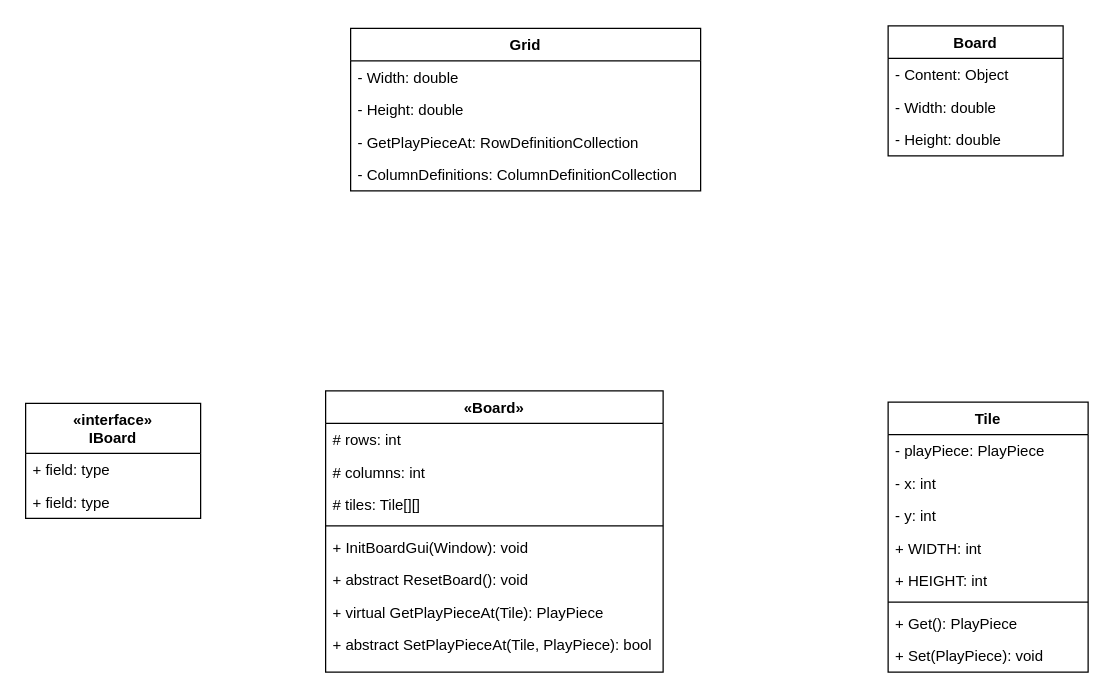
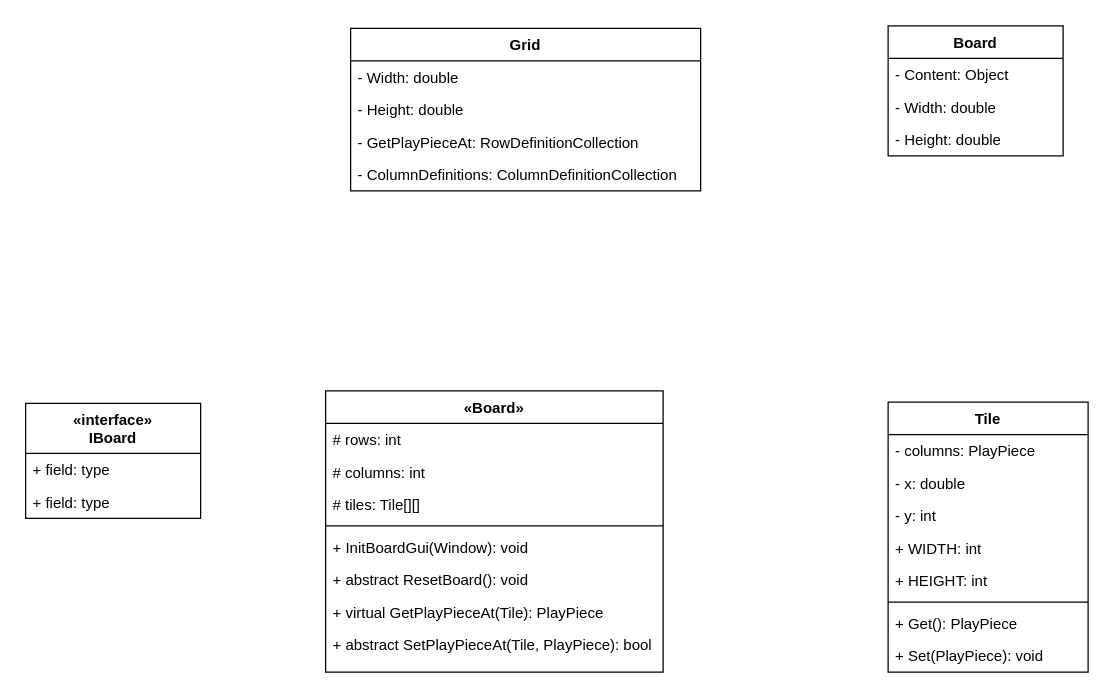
- <mxCell id="17" value="- playPiece: PlayPiece" style="text;strokeColor=none;fillColor=none;align=left;verticalAlign=top;spacingLeft=4;spacingRight=4;overflow=hidden;rotatable=0;points=[[0,0.5],[1,0.5]];portConstraint=eastwest;" vertex="1" parent="16"><mxGeometry y="26" width="160" height="26" as="geometry" /></mxCell>
+ <mxCell id="17" value="- columns: PlayPiece" style="text;strokeColor=none;fillColor=none;align=left;verticalAlign=top;spacingLeft=4;spacingRight=4;overflow=hidden;rotatable=0;points=[[0,0.5],[1,0.5]];portConstraint=eastwest;" vertex="1" parent="16"><mxGeometry y="26" width="160" height="26" as="geometry" /></mxCell>
- <mxCell id="18" value="- x: int" style="text;strokeColor=none;fillColor=none;align=left;verticalAlign=top;spacingLeft=4;spacingRight=4;overflow=hidden;rotatable=0;points=[[0,0.5],[1,0.5]];portConstraint=eastwest;" vertex="1" parent="16"><mxGeometry y="52" width="160" height="26" as="geometry" /></mxCell>
+ <mxCell id="18" value="- x: double" style="text;strokeColor=none;fillColor=none;align=left;verticalAlign=top;spacingLeft=4;spacingRight=4;overflow=hidden;rotatable=0;points=[[0,0.5],[1,0.5]];portConstraint=eastwest;" vertex="1" parent="16"><mxGeometry y="52" width="160" height="26" as="geometry" /></mxCell>
